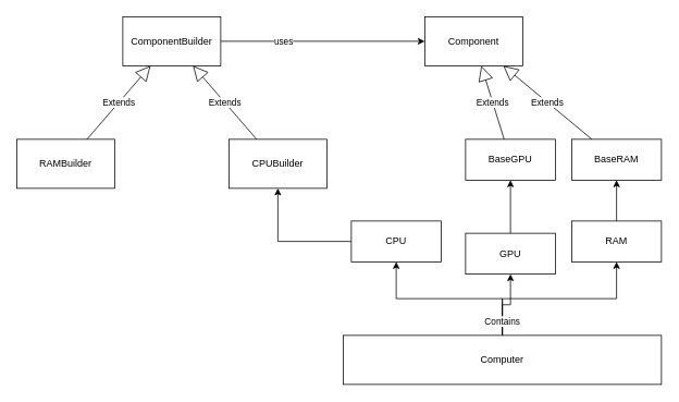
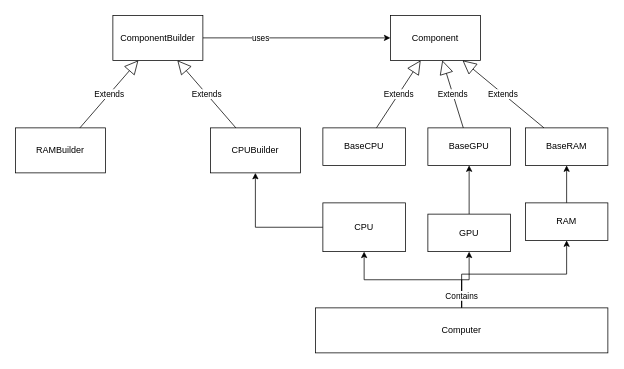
+ <mxCell id="3" value="Extends" style="endArrow=block;endSize=16;endFill=0;html=1;rounded=0;" edge="1" parent="1" source="4" target="2"><mxGeometry width="160" relative="1" as="geometry"><mxPoint x="560" y="150" as="sourcePoint" /><mxPoint x="680" y="140" as="targetPoint" /></mxGeometry></mxCell>
+ <mxCell id="4" value="BaseCPU" style="html=1;whiteSpace=wrap;" vertex="1" parent="1"><mxGeometry x="430" y="170" width="110" height="50" as="geometry" /></mxCell>
- <mxCell id="10" value="CPU" style="html=1;whiteSpace=wrap;" vertex="1" parent="1"><mxGeometry x="430" y="270" width="110" height="50" as="geometry" /></mxCell>
+ <mxCell id="10" value="CPU" style="html=1;whiteSpace=wrap;" vertex="1" parent="1"><mxGeometry x="430" y="270" width="110" height="65" as="geometry" /></mxCell>
